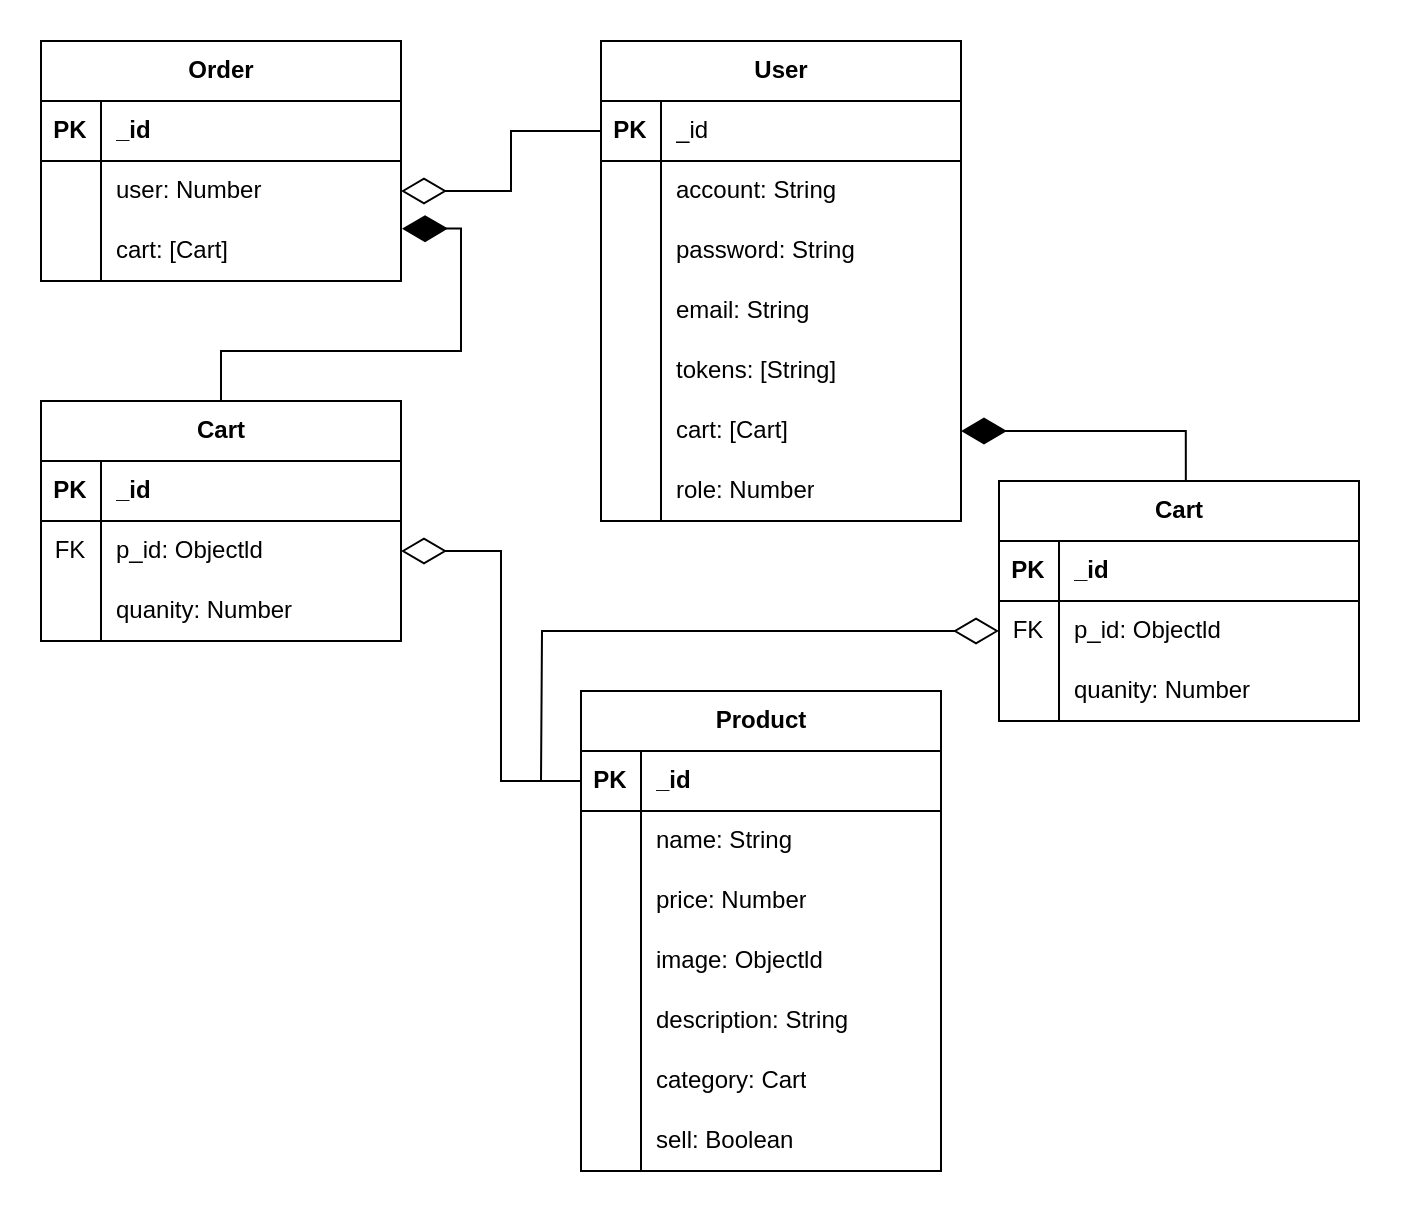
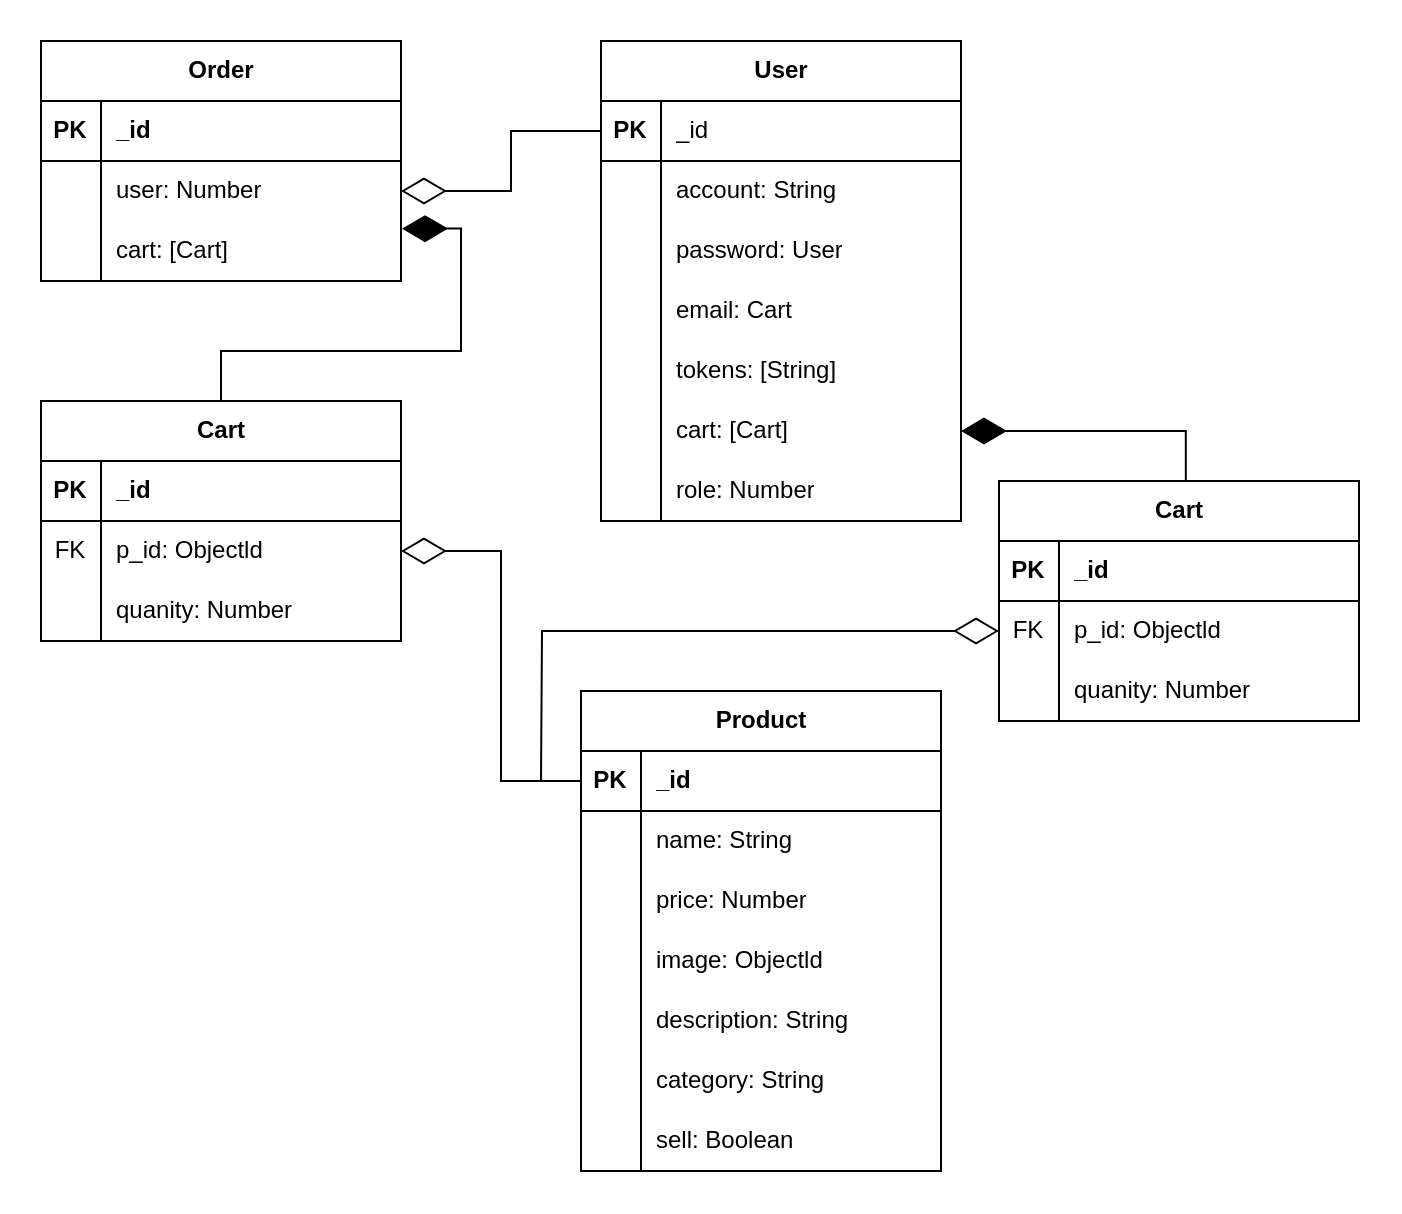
- <mxCell id="11" value="password: String" style="shape=partialRectangle;connectable=0;fillColor=none;top=0;left=0;bottom=0;right=0;align=left;spacingLeft=6;overflow=hidden;whiteSpace=wrap;html=1;" vertex="1" parent="9"><mxGeometry x="30" width="150" height="30" as="geometry"><mxRectangle width="150" height="30" as="alternateBounds" /></mxGeometry></mxCell>
+ <mxCell id="11" value="password: User" style="shape=partialRectangle;connectable=0;fillColor=none;top=0;left=0;bottom=0;right=0;align=left;spacingLeft=6;overflow=hidden;whiteSpace=wrap;html=1;" vertex="1" parent="9"><mxGeometry x="30" width="150" height="30" as="geometry"><mxRectangle width="150" height="30" as="alternateBounds" /></mxGeometry></mxCell>
- <mxCell id="14" value="email: String" style="shape=partialRectangle;connectable=0;fillColor=none;top=0;left=0;bottom=0;right=0;align=left;spacingLeft=6;overflow=hidden;whiteSpace=wrap;html=1;" vertex="1" parent="12"><mxGeometry x="30" width="150" height="30" as="geometry"><mxRectangle width="150" height="30" as="alternateBounds" /></mxGeometry></mxCell>
+ <mxCell id="14" value="email: Cart" style="shape=partialRectangle;connectable=0;fillColor=none;top=0;left=0;bottom=0;right=0;align=left;spacingLeft=6;overflow=hidden;whiteSpace=wrap;html=1;" vertex="1" parent="12"><mxGeometry x="30" width="150" height="30" as="geometry"><mxRectangle width="150" height="30" as="alternateBounds" /></mxGeometry></mxCell>
- <mxCell id="53" value="category: Cart" style="shape=partialRectangle;connectable=0;fillColor=none;top=0;left=0;bottom=0;right=0;align=left;spacingLeft=6;overflow=hidden;whiteSpace=wrap;html=1;" vertex="1" parent="51"><mxGeometry x="30" width="150" height="30" as="geometry"><mxRectangle width="150" height="30" as="alternateBounds" /></mxGeometry></mxCell>
+ <mxCell id="53" value="category: String" style="shape=partialRectangle;connectable=0;fillColor=none;top=0;left=0;bottom=0;right=0;align=left;spacingLeft=6;overflow=hidden;whiteSpace=wrap;html=1;" vertex="1" parent="51"><mxGeometry x="30" width="150" height="30" as="geometry"><mxRectangle width="150" height="30" as="alternateBounds" /></mxGeometry></mxCell>
